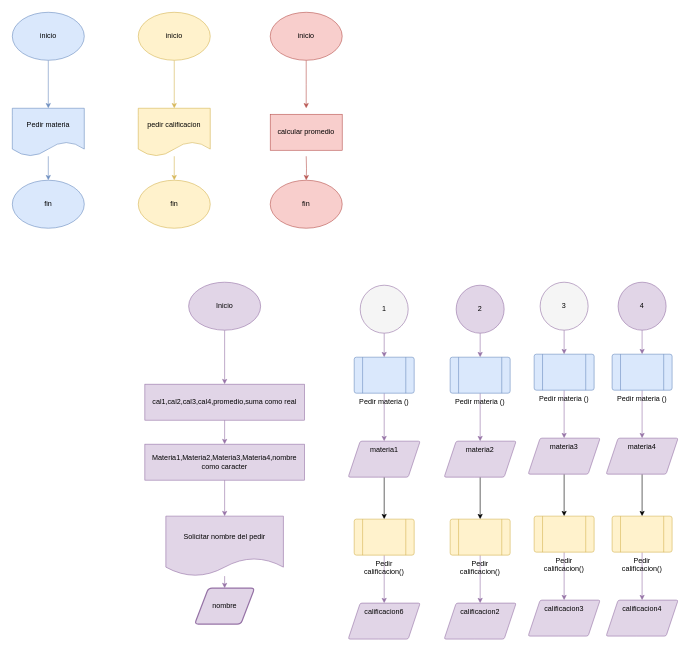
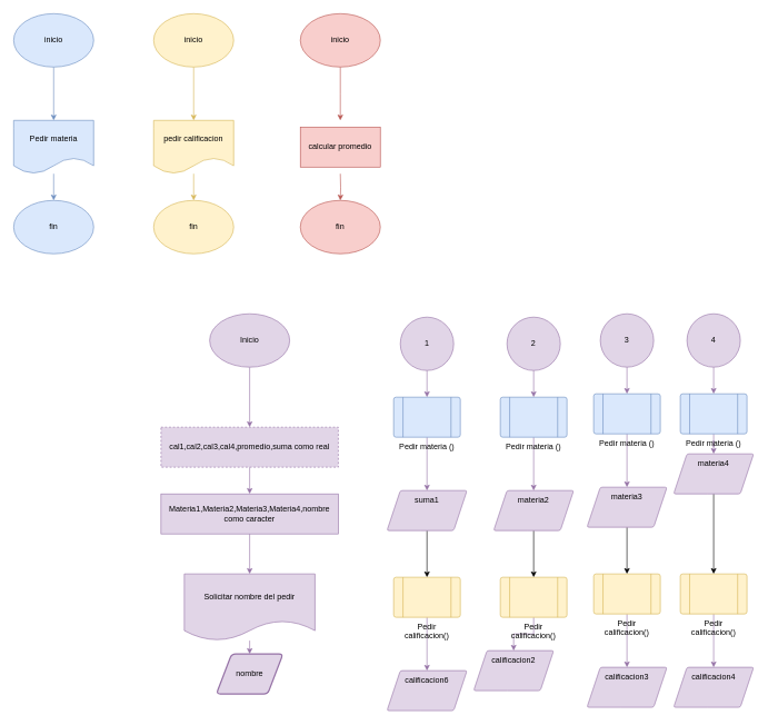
- <mxCell id="39" value="3" style="ellipse;whiteSpace=wrap;html=1;aspect=fixed;fillColor=#f5f5f5;strokeColor=#9673a6;" vertex="1" parent="1"><mxGeometry x="900" width="80" height="80" as="geometry" y="470" /></mxCell>
+ <mxCell id="39" value="3" style="ellipse;whiteSpace=wrap;html=1;aspect=fixed;fillColor=#e1d5e7;strokeColor=#9673a6;" vertex="1" parent="1"><mxGeometry x="900" width="80" height="80" as="geometry" y="470" /></mxCell>
- <mxCell id="11" value="1" style="ellipse;whiteSpace=wrap;html=1;aspect=fixed;fillColor=#f5f5f5;strokeColor=#9673a6;" vertex="1" parent="1"><mxGeometry x="600" y="475" width="80" height="80" as="geometry" /></mxCell>
+ <mxCell id="11" value="1" style="ellipse;whiteSpace=wrap;html=1;aspect=fixed;fillColor=#e1d5e7;strokeColor=#9673a6;" vertex="1" parent="1"><mxGeometry x="600" y="475" width="80" height="80" as="geometry" /></mxCell>
- <mxCell id="5" value="cal1,cal2,cal3,cal4,promedio,suma como real" style="whiteSpace=wrap;html=1;fillColor=#e1d5e7;strokeColor=#9673a6;" vertex="1" parent="1"><mxGeometry x="241" y="640" width="266" height="60" as="geometry" /></mxCell>
+ <mxCell id="5" value="cal1,cal2,cal3,cal4,promedio,suma como real" style="whiteSpace=wrap;html=1;fillColor=#e1d5e7;strokeColor=#9673a6;dashed=1;" vertex="1" parent="1"><mxGeometry x="241" y="640" width="266" height="60" as="geometry" /></mxCell>
- <mxCell id="20" value="materia1" style="shape=parallelogram;perimeter=parallelogramPerimeter;whiteSpace=wrap;html=1;fixedSize=1;verticalAlign=top;rounded=1;arcSize=6;fillColor=#e1d5e7;strokeColor=#9673a6;" vertex="1" parent="1"><mxGeometry x="580" y="735" width="120" height="60" as="geometry" /></mxCell>
+ <mxCell id="20" value="suma1" style="shape=parallelogram;perimeter=parallelogramPerimeter;whiteSpace=wrap;html=1;fixedSize=1;verticalAlign=top;rounded=1;arcSize=6;fillColor=#e1d5e7;strokeColor=#9673a6;" vertex="1" parent="1"><mxGeometry x="580" y="735" width="120" height="60" as="geometry" /></mxCell>
- <mxCell id="52" value="materia4" style="shape=parallelogram;perimeter=parallelogramPerimeter;whiteSpace=wrap;html=1;fixedSize=1;verticalAlign=top;rounded=1;arcSize=6;fillColor=#e1d5e7;strokeColor=#9673a6;" vertex="1" parent="1"><mxGeometry x="1010" y="730" width="120" height="60" as="geometry" /></mxCell>
+ <mxCell id="52" value="materia4" style="shape=parallelogram;perimeter=parallelogramPerimeter;whiteSpace=wrap;html=1;fixedSize=1;verticalAlign=top;rounded=1;arcSize=6;fillColor=#e1d5e7;strokeColor=#9673a6;" vertex="1" parent="1"><mxGeometry x="1010" y="680" width="120" height="60" as="geometry" /></mxCell>
- <mxCell id="37" value="calificacion2" style="shape=parallelogram;perimeter=parallelogramPerimeter;whiteSpace=wrap;html=1;fixedSize=1;verticalAlign=top;rounded=1;arcSize=6;fillColor=#e1d5e7;strokeColor=#9673a6;" vertex="1" parent="1"><mxGeometry x="740" y="1005" width="120" height="60" as="geometry" /></mxCell>
+ <mxCell id="37" value="calificacion2" style="shape=parallelogram;perimeter=parallelogramPerimeter;whiteSpace=wrap;html=1;fixedSize=1;verticalAlign=top;rounded=1;arcSize=6;fillColor=#e1d5e7;strokeColor=#9673a6;" vertex="1" parent="1"><mxGeometry x="710" y="975" width="120" height="60" as="geometry" /></mxCell>
